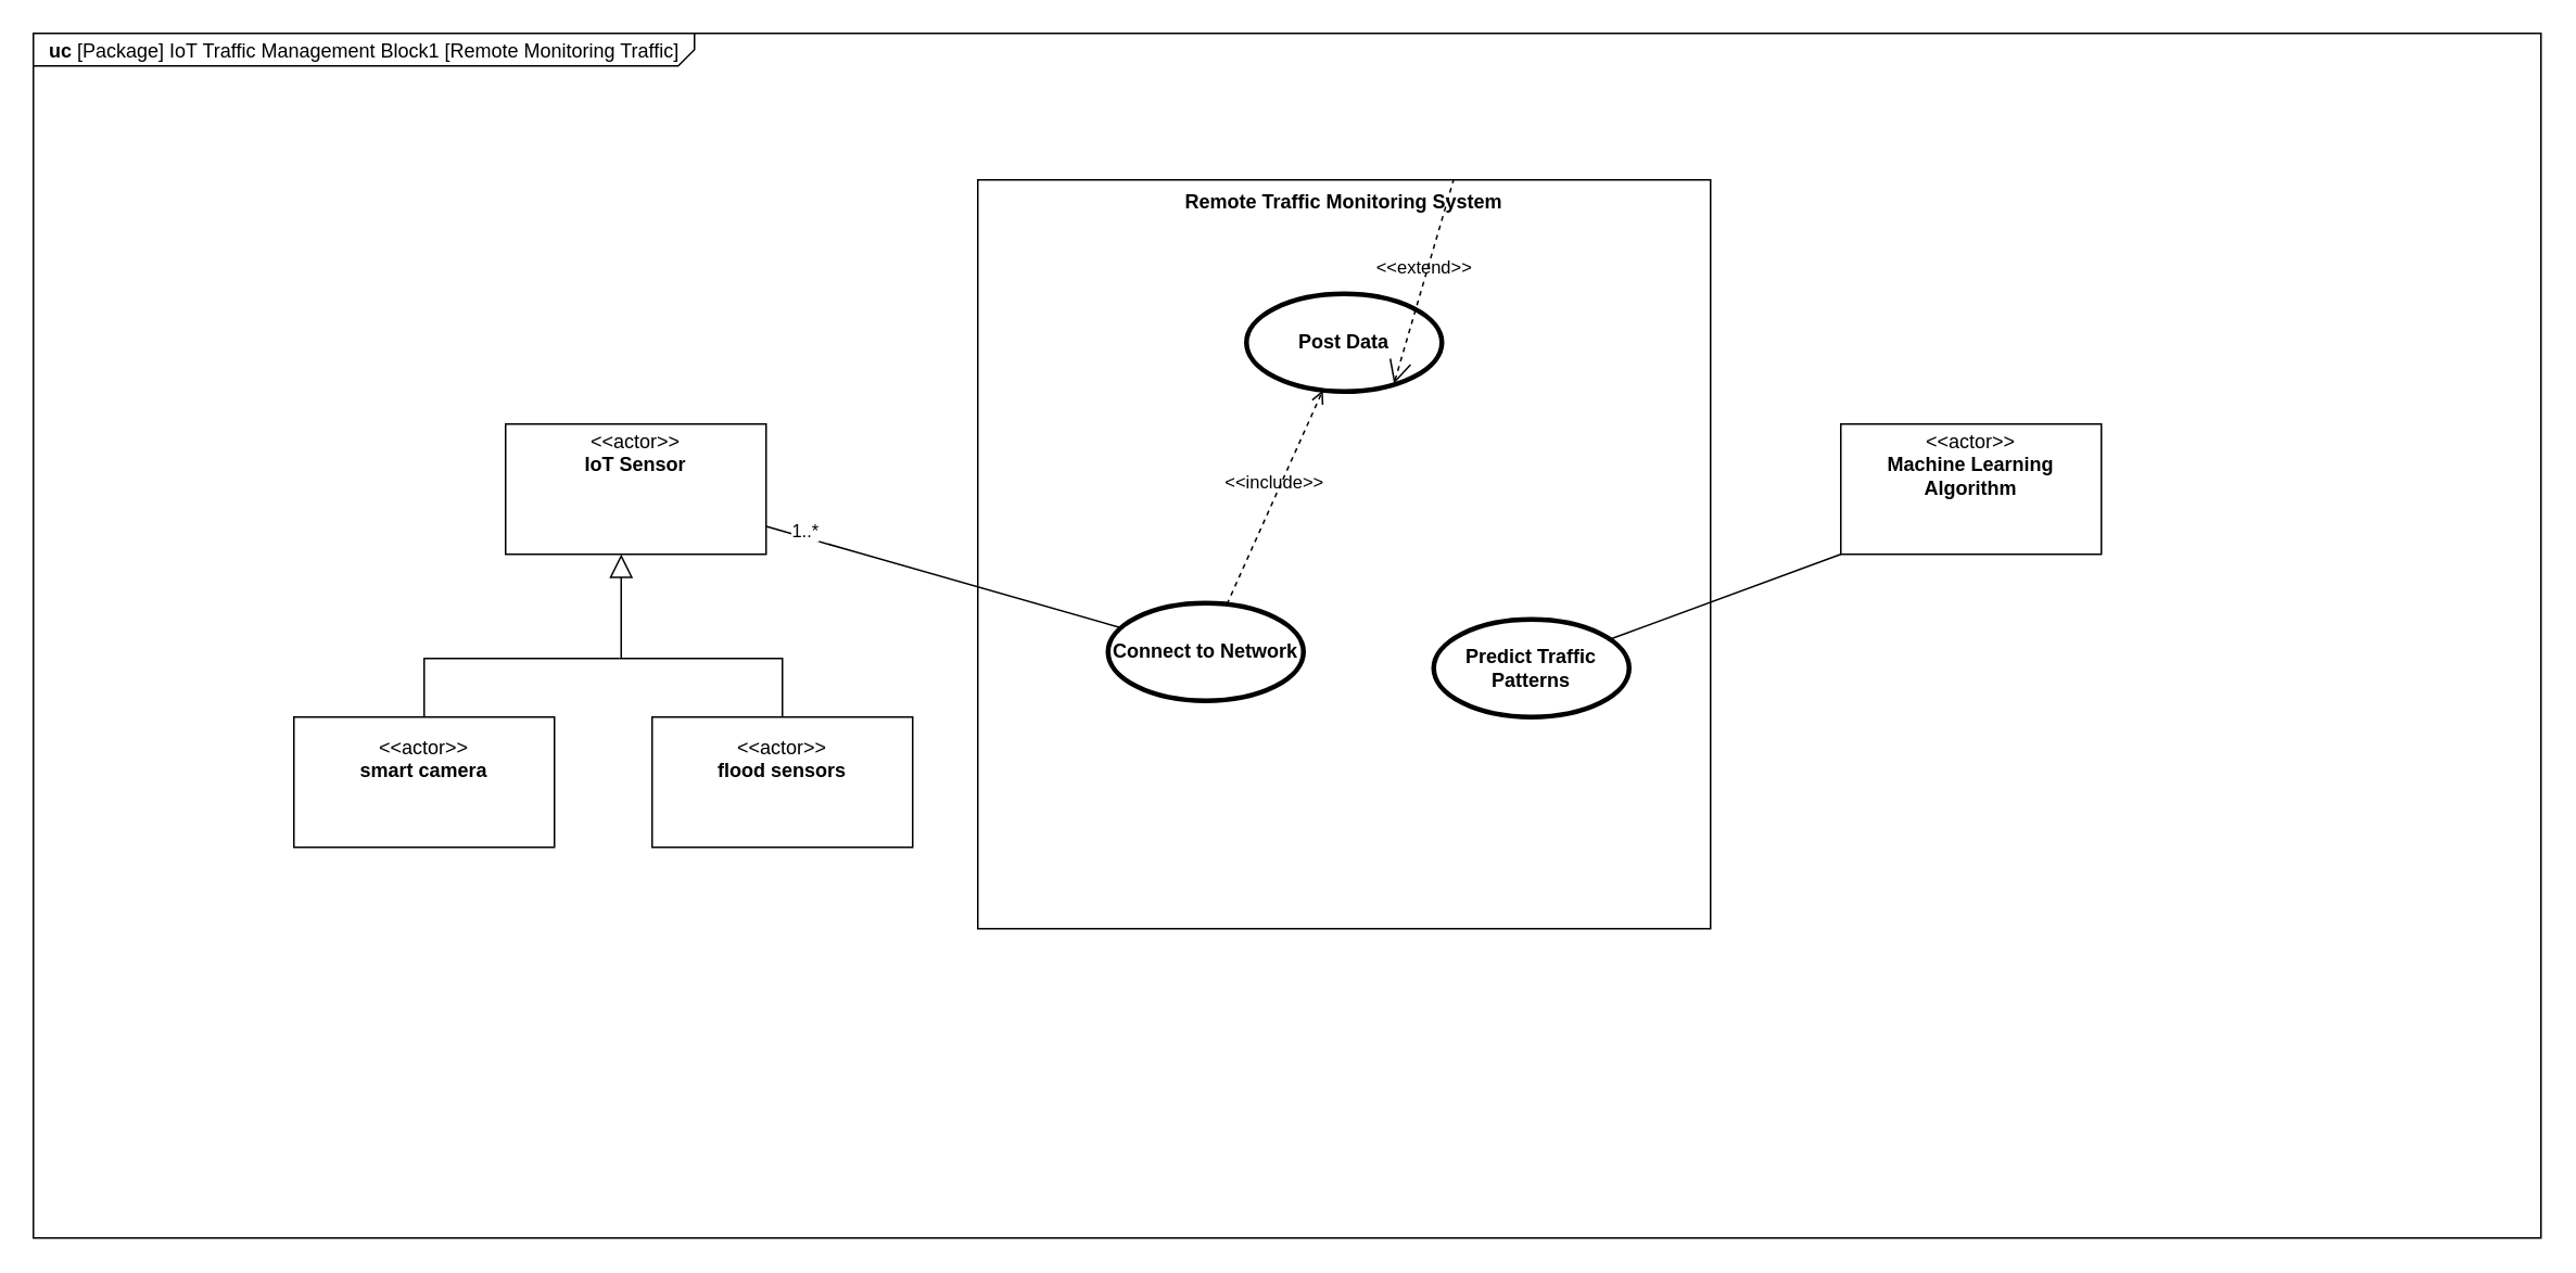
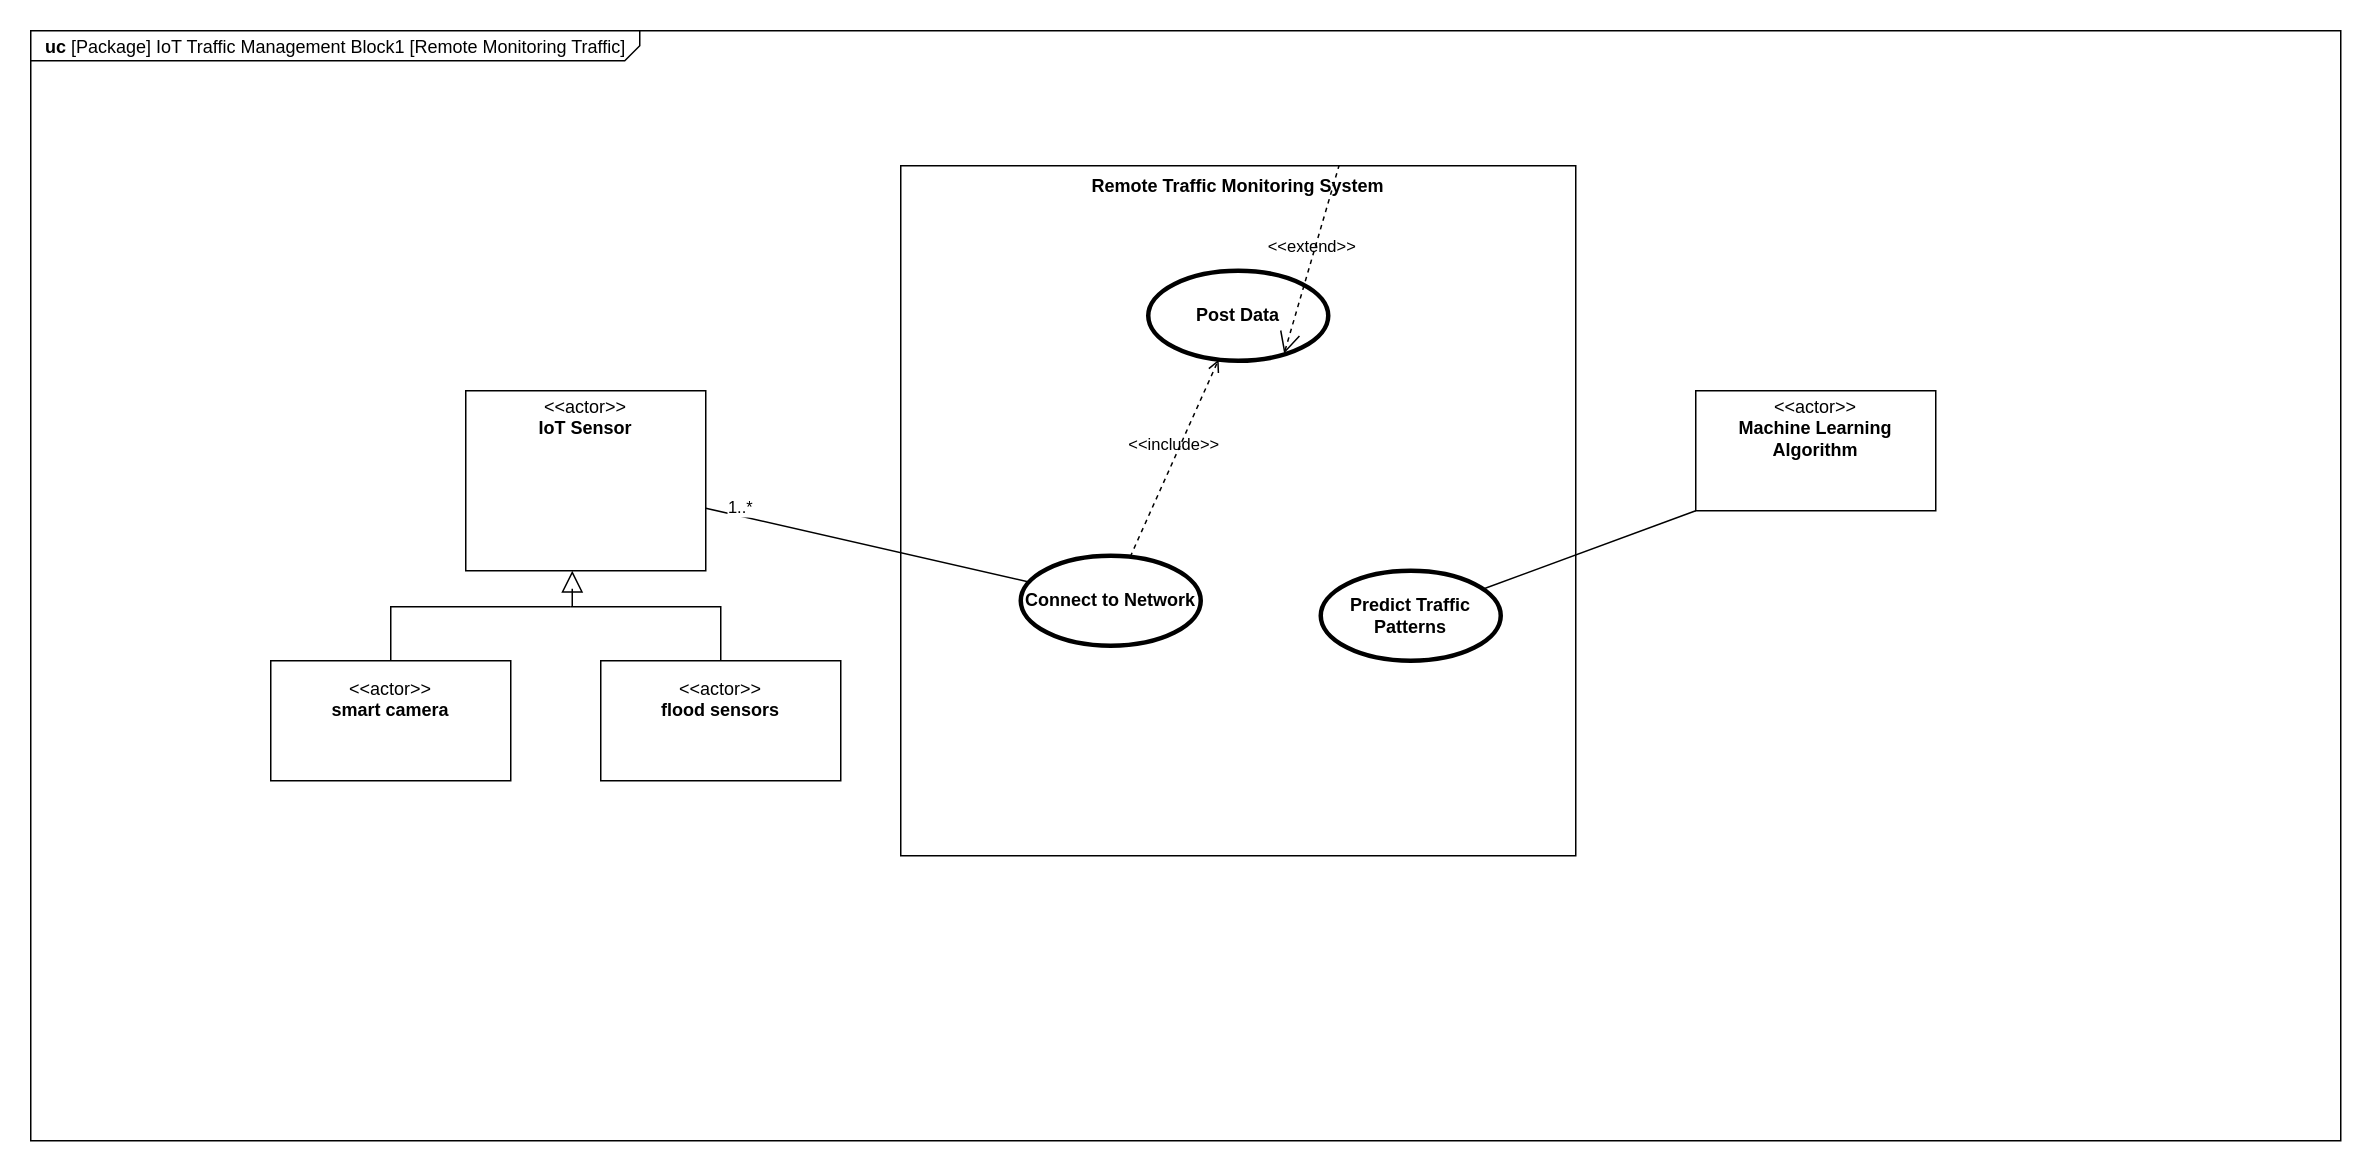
- <mxCell id="3" value="&lt;p style=&quot;margin:0px;margin-top:4px;text-align:center;&quot;&gt;&amp;lt;&amp;lt;actor&amp;gt;&amp;gt;&lt;br&gt;&lt;b&gt;IoT Sensor&lt;/b&gt;&lt;/p&gt;" style="shape=rect;html=1;overflow=fill;html=1;whiteSpace=wrap;align=center;" parent="1" vertex="1"><mxGeometry x="310" y="260" width="160" height="80" as="geometry" /></mxCell>
+ <mxCell id="3" value="&lt;p style=&quot;margin:0px;margin-top:4px;text-align:center;&quot;&gt;&amp;lt;&amp;lt;actor&amp;gt;&amp;gt;&lt;br&gt;&lt;b&gt;IoT Sensor&lt;/b&gt;&lt;/p&gt;" style="shape=rect;html=1;overflow=fill;html=1;whiteSpace=wrap;align=center;" parent="1" vertex="1"><mxGeometry x="310" y="260" width="160" height="120" as="geometry" /></mxCell>
